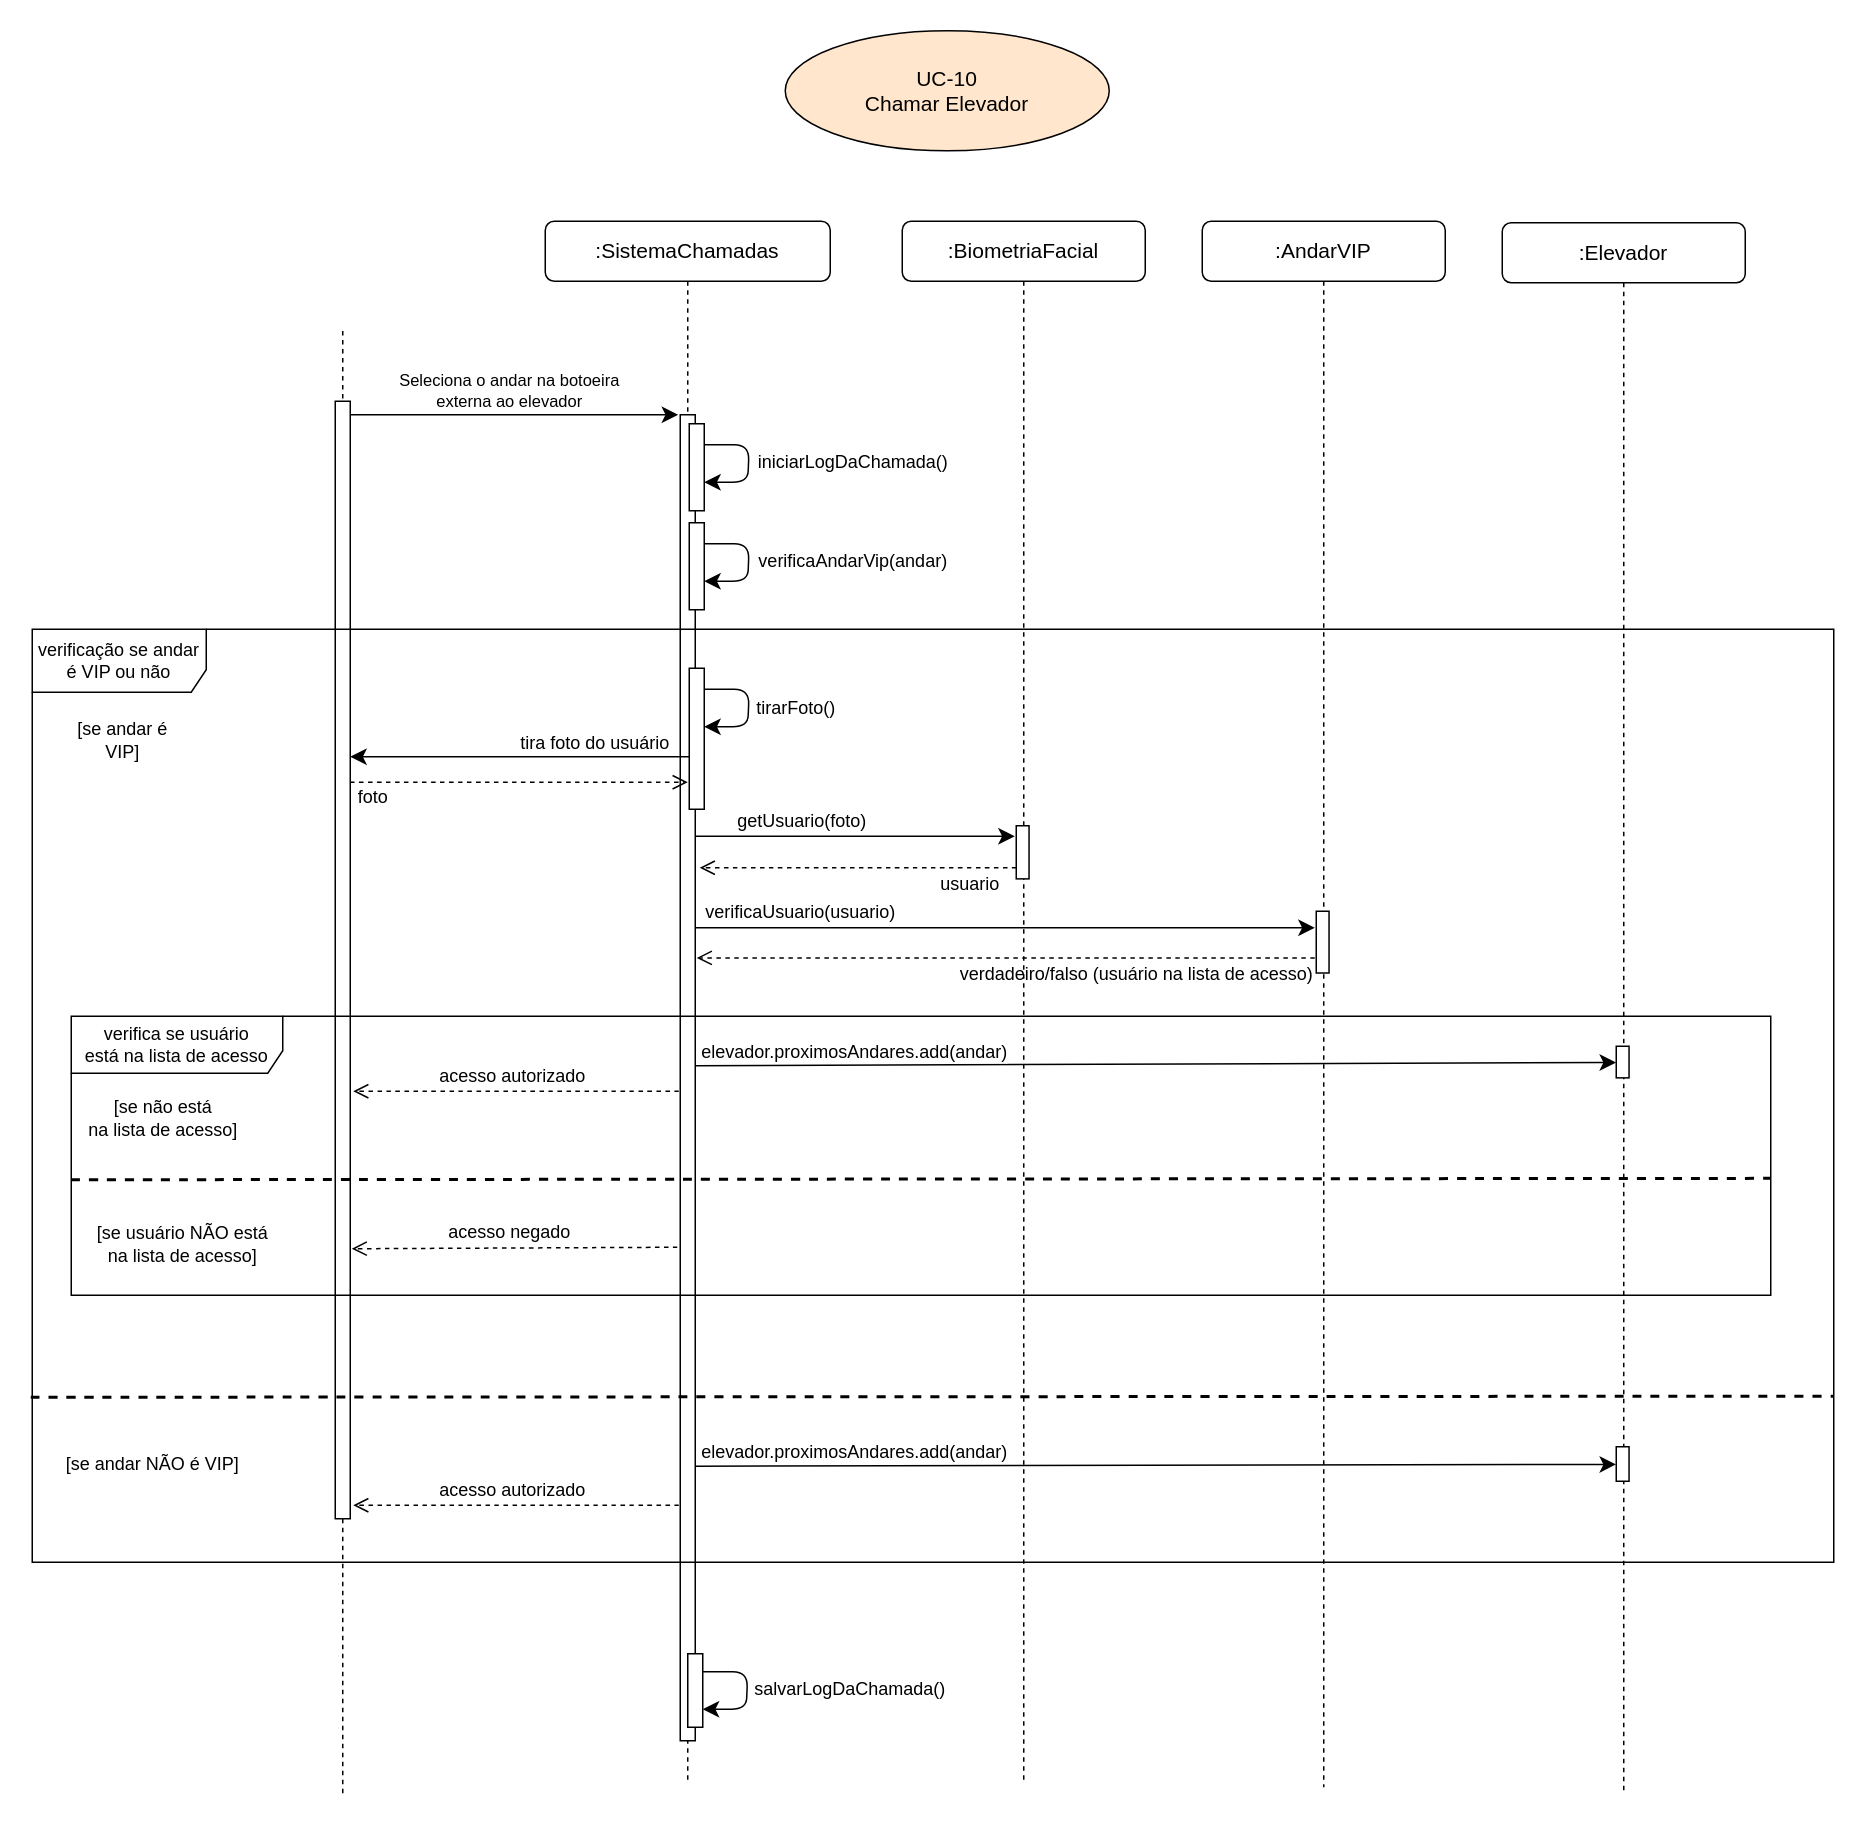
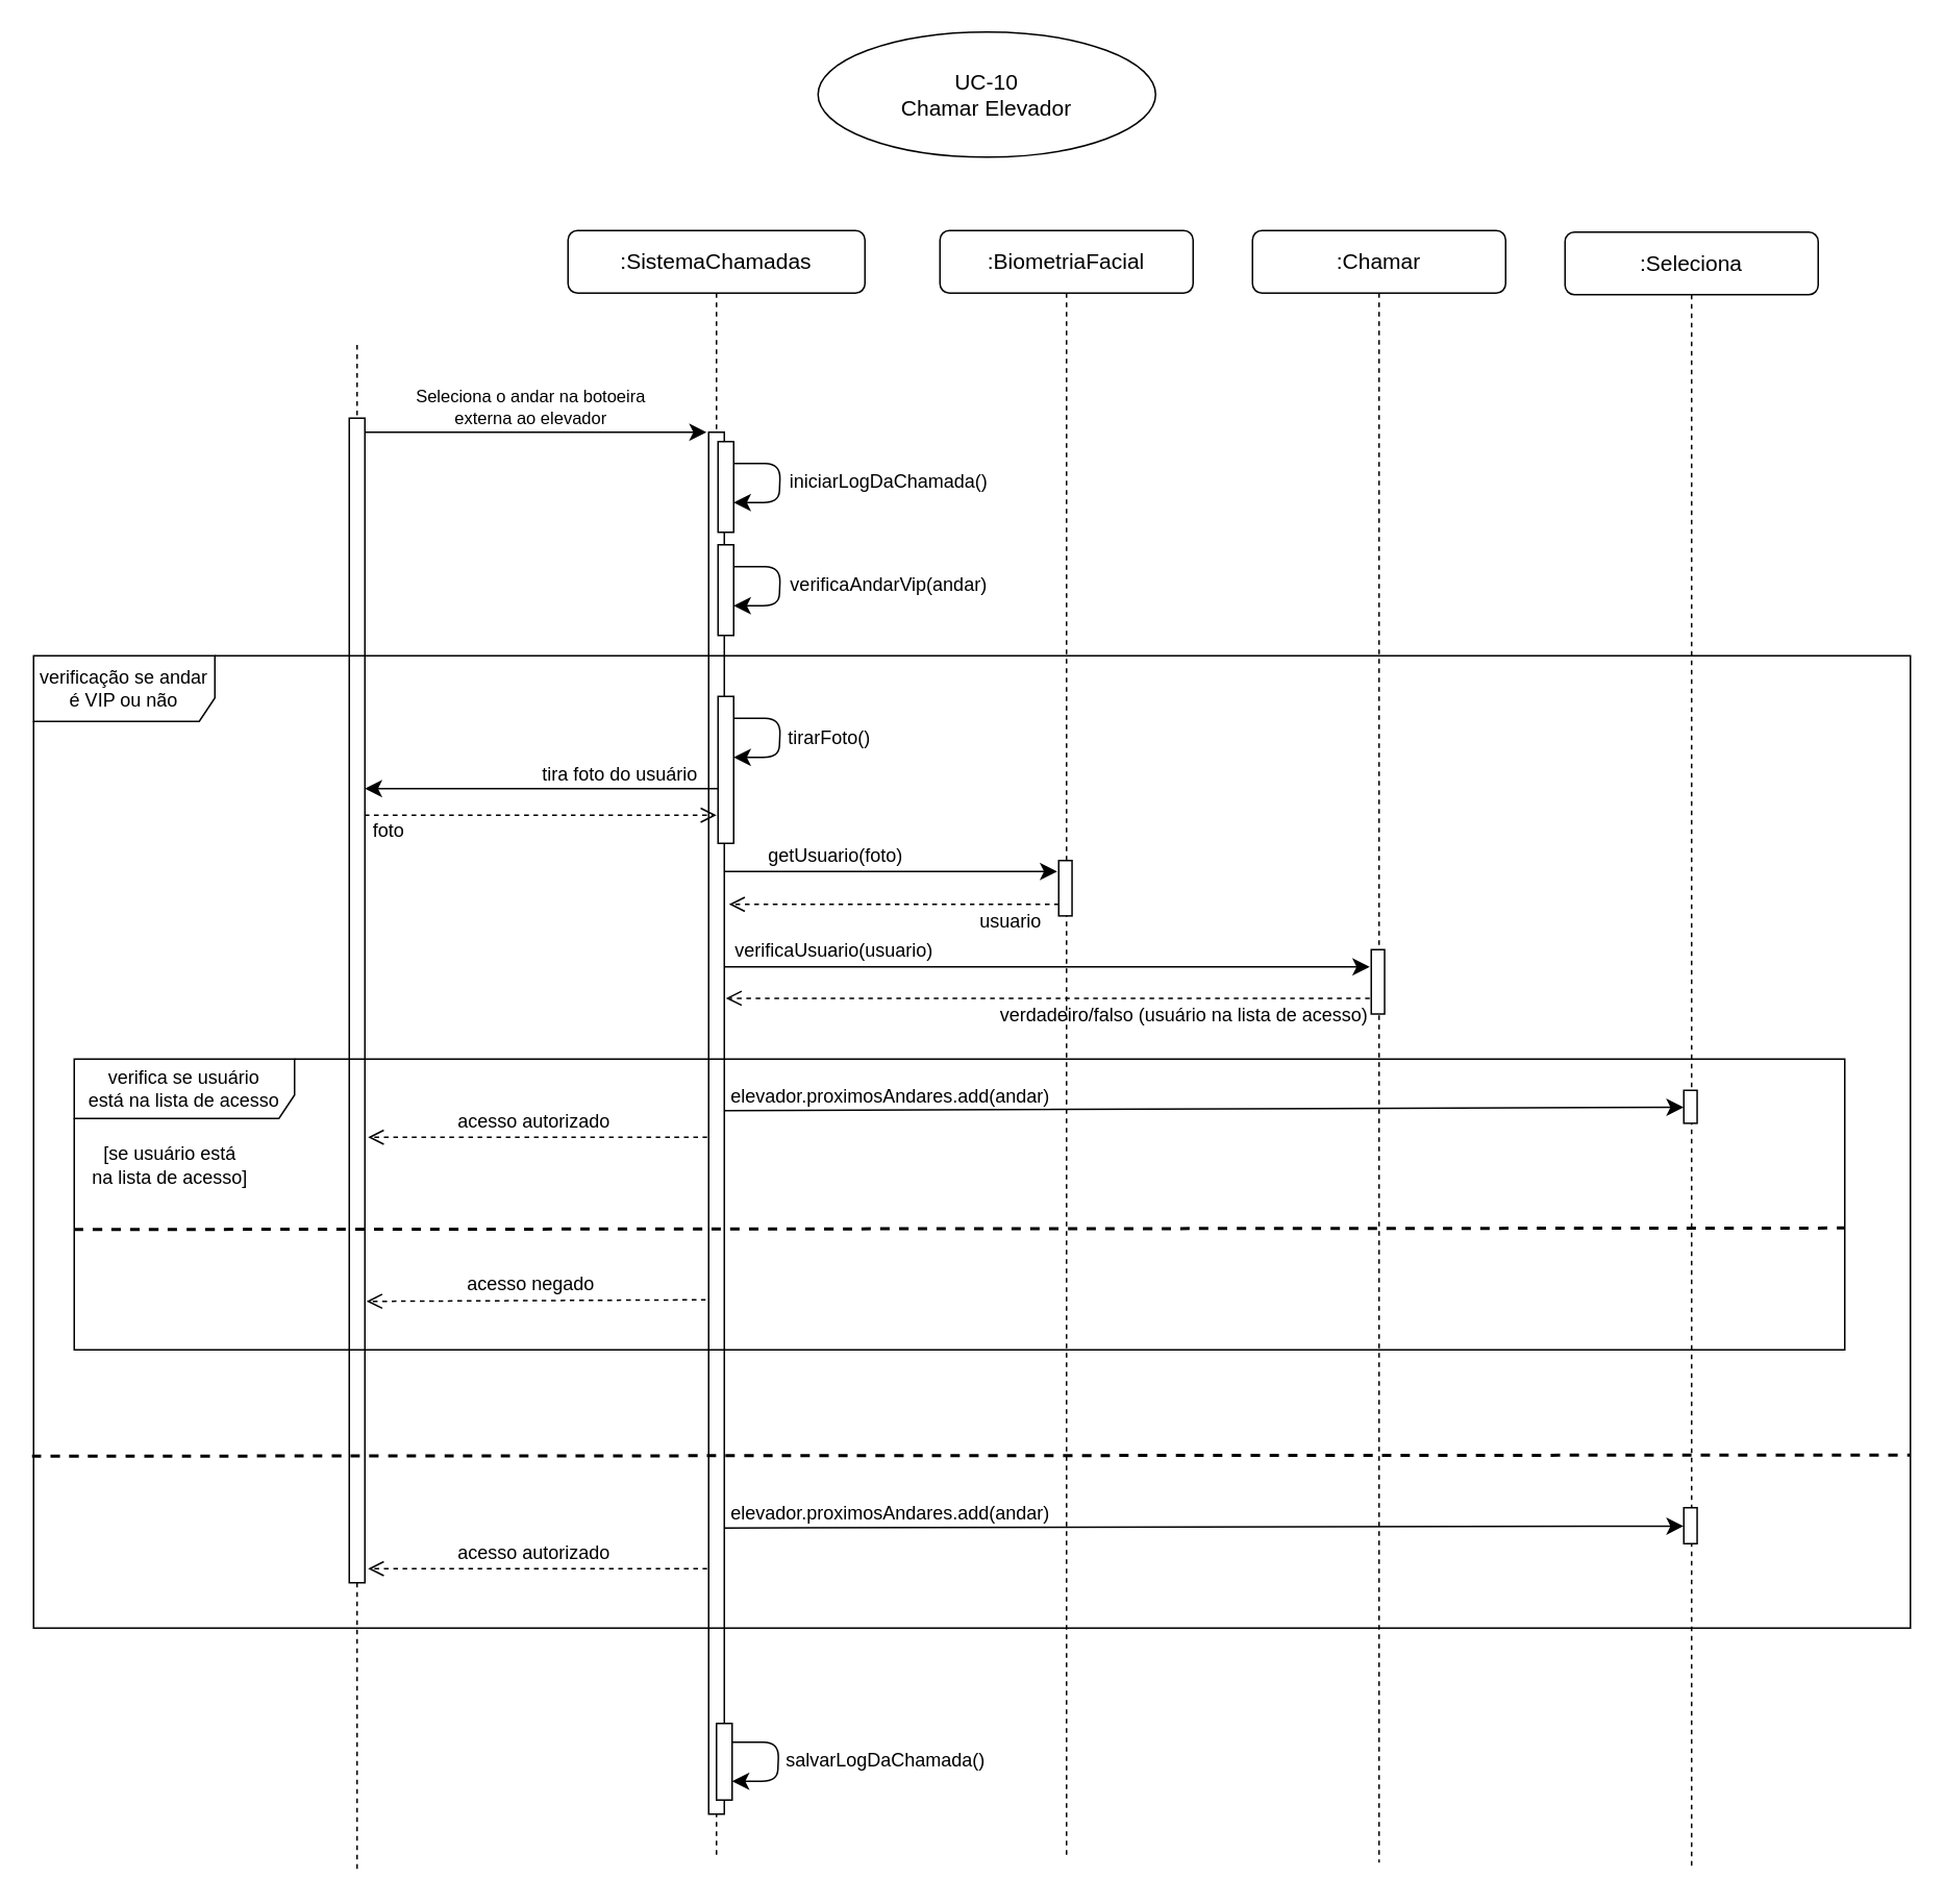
- <mxCell id="2" value="&lt;font style=&quot;font-size: 14px;&quot;&gt;UC-10&lt;/font&gt;&lt;div style=&quot;font-size: 14px;&quot;&gt;Chamar Elevador&lt;/div&gt;" style="ellipse;whiteSpace=wrap;html=1;fillColor=#ffe6cc;" parent="1" vertex="1"><mxGeometry x="523" y="20" width="216" height="80" as="geometry" /></mxCell>
+ <mxCell id="2" value="&lt;font style=&quot;font-size: 14px;&quot;&gt;UC-10&lt;/font&gt;&lt;div style=&quot;font-size: 14px;&quot;&gt;Chamar Elevador&lt;/div&gt;" style="ellipse;whiteSpace=wrap;html=1;" parent="1" vertex="1"><mxGeometry x="523" y="20" width="216" height="80" as="geometry" /></mxCell>
- <mxCell id="31" value=":AndarVIP" style="shape=umlLifeline;perimeter=lifelinePerimeter;whiteSpace=wrap;html=1;container=0;collapsible=0;recursiveResize=0;outlineConnect=0;rounded=1;shadow=0;comic=0;labelBackgroundColor=none;strokeWidth=1;fontFamily=Helvetica;fontSize=14;align=center;" vertex="1" parent="30"><mxGeometry width="162" height="1044" as="geometry" /></mxCell>
+ <mxCell id="31" value=":Chamar" style="shape=umlLifeline;perimeter=lifelinePerimeter;whiteSpace=wrap;html=1;container=0;collapsible=0;recursiveResize=0;outlineConnect=0;rounded=1;shadow=0;comic=0;labelBackgroundColor=none;strokeWidth=1;fontFamily=Helvetica;fontSize=14;align=center;" vertex="1" parent="30"><mxGeometry width="162" height="1044" as="geometry" /></mxCell>
- <mxCell id="40" value=":Elevador" style="shape=umlLifeline;perimeter=lifelinePerimeter;whiteSpace=wrap;html=1;container=0;collapsible=0;recursiveResize=0;outlineConnect=0;rounded=1;shadow=0;comic=0;labelBackgroundColor=none;strokeWidth=1;fontFamily=Helvetica;fontSize=14;align=center;" vertex="1" parent="39"><mxGeometry width="162" height="1045" as="geometry" /></mxCell>
+ <mxCell id="40" value=":Seleciona" style="shape=umlLifeline;perimeter=lifelinePerimeter;whiteSpace=wrap;html=1;container=0;collapsible=0;recursiveResize=0;outlineConnect=0;rounded=1;shadow=0;comic=0;labelBackgroundColor=none;strokeWidth=1;fontFamily=Helvetica;fontSize=14;align=center;" vertex="1" parent="39"><mxGeometry width="162" height="1045" as="geometry" /></mxCell>
- <mxCell id="18" value="&lt;font style=&quot;font-size: 12px;&quot;&gt;[se andar é&lt;/font&gt;&lt;div style=&quot;font-size: 12px;&quot;&gt;&lt;font style=&quot;font-size: 12px;&quot;&gt;VIP]&lt;/font&gt;&lt;/div&gt;" style="text;html=1;align=center;verticalAlign=middle;resizable=0;points=[];autosize=1;strokeColor=none;fillColor=none;fontSize=12;" vertex="1" parent="1"><mxGeometry x="42" y="472" width="78" height="41" as="geometry" /></mxCell>
- <mxCell id="38" value="[se não está&lt;div&gt;na lista de acesso]&lt;/div&gt;" style="text;html=1;align=center;verticalAlign=middle;resizable=0;points=[];autosize=1;strokeColor=none;fillColor=none;fontSize=12;" vertex="1" parent="1"><mxGeometry x="49" y="724" width="117" height="41" as="geometry" /></mxCell>
+ <mxCell id="38" value="[se usuário está&lt;div&gt;na lista de acesso]&lt;/div&gt;" style="text;html=1;align=center;verticalAlign=middle;resizable=0;points=[];autosize=1;strokeColor=none;fillColor=none;fontSize=12;" vertex="1" parent="1"><mxGeometry x="49" y="724" width="117" height="41" as="geometry" /></mxCell>
- <mxCell id="47" value="[se usuário NÃO está&lt;div&gt;na lista de acesso]&lt;/div&gt;" style="text;html=1;align=center;verticalAlign=middle;resizable=0;points=[];autosize=1;strokeColor=none;fillColor=none;fontSize=12;" vertex="1" parent="1"><mxGeometry x="55" y="808" width="132" height="41" as="geometry" /></mxCell>
- <mxCell id="51" value="&lt;font style=&quot;font-size: 12px;&quot;&gt;[se andar NÃO é&amp;nbsp;&lt;/font&gt;&lt;span style=&quot;background-color: initial;&quot;&gt;VIP]&lt;/span&gt;" style="text;html=1;align=center;verticalAlign=middle;resizable=0;points=[];autosize=1;strokeColor=none;fillColor=none;fontSize=12;" vertex="1" parent="1"><mxGeometry x="34" y="963" width="133" height="26" as="geometry" /></mxCell>
